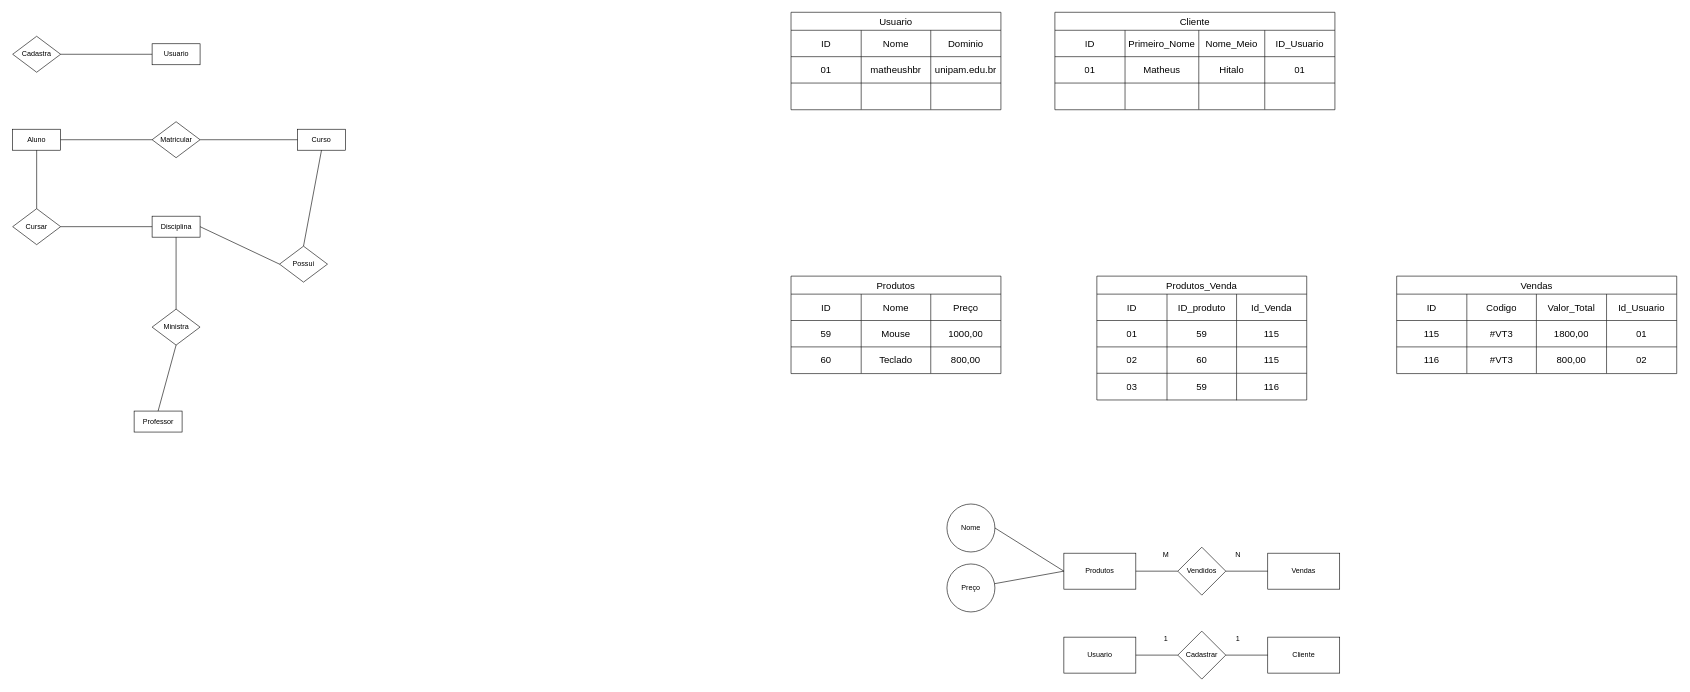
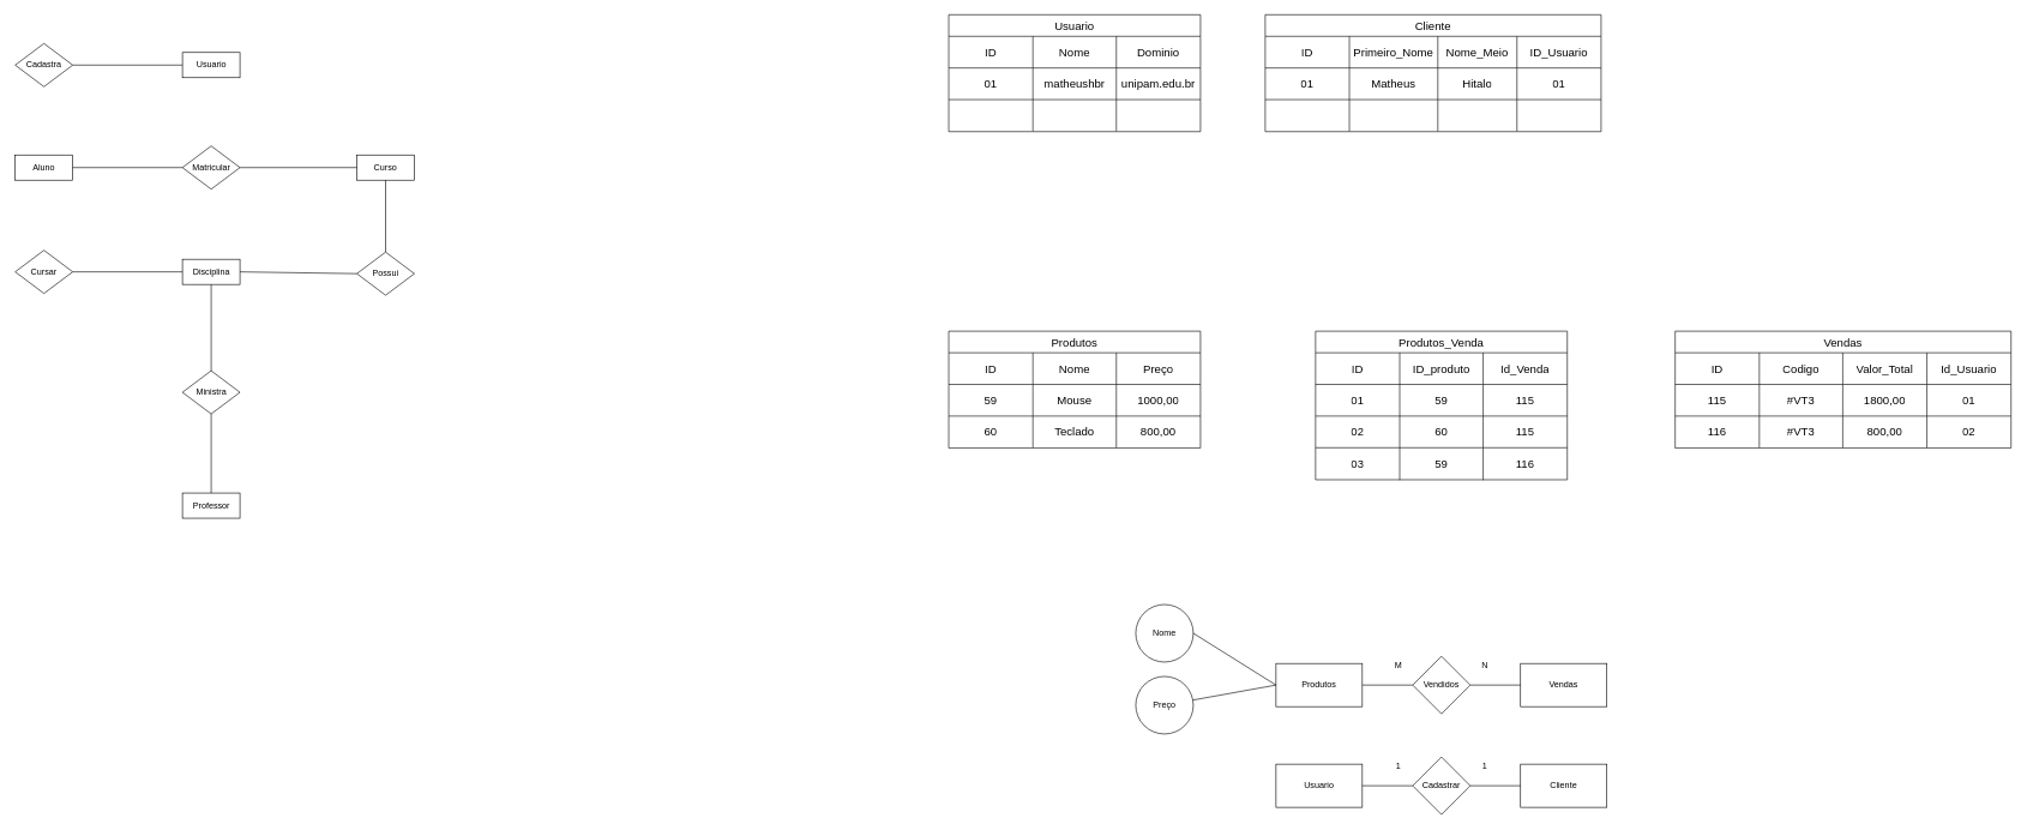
- <mxCell id="10" value="" style="endArrow=none;html=1;entryX=0.5;entryY=1;entryDx=0;entryDy=0;exitX=0.5;exitY=0;exitDx=0;exitDy=0;" edge="1" parent="1" source="14" target="3"><mxGeometry width="50" height="50" relative="1" as="geometry"><mxPoint x="270" y="335" as="sourcePoint" /><mxPoint x="320" y="285" as="targetPoint" /></mxGeometry></mxCell>
- <mxCell id="5" value="Possui" style="rhombus;whiteSpace=wrap;html=1;" vertex="1" parent="1"><mxGeometry x="465" y="410" width="80" height="60" as="geometry" /></mxCell>
+ <mxCell id="5" value="Possui" style="rhombus;whiteSpace=wrap;html=1;" vertex="1" parent="1"><mxGeometry x="495" y="350" width="80" height="60" as="geometry" /></mxCell>
- <mxCell id="19" value="Professor" style="whiteSpace=wrap;html=1;" vertex="1" parent="1"><mxGeometry x="222.5" y="685" width="80" height="35" as="geometry" /></mxCell>
+ <mxCell id="19" value="Professor" style="whiteSpace=wrap;html=1;" vertex="1" parent="1"><mxGeometry x="252.5" y="685" width="80" height="35" as="geometry" /></mxCell>
